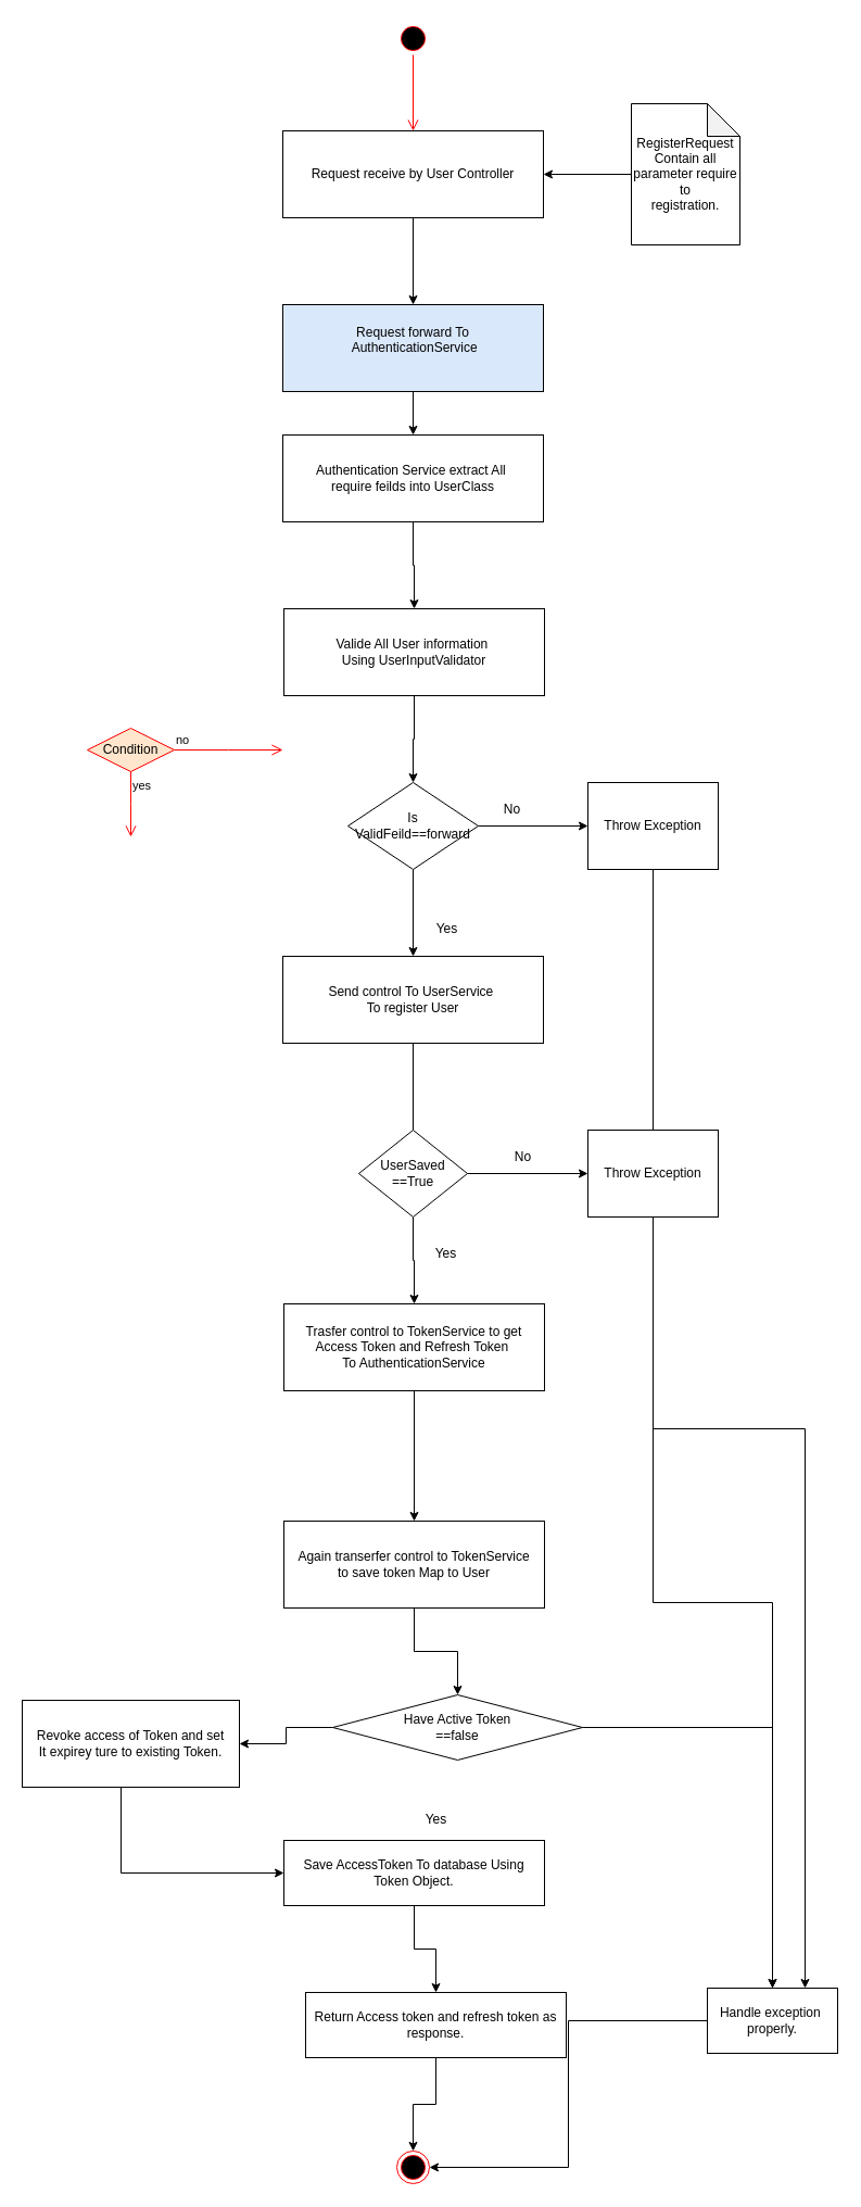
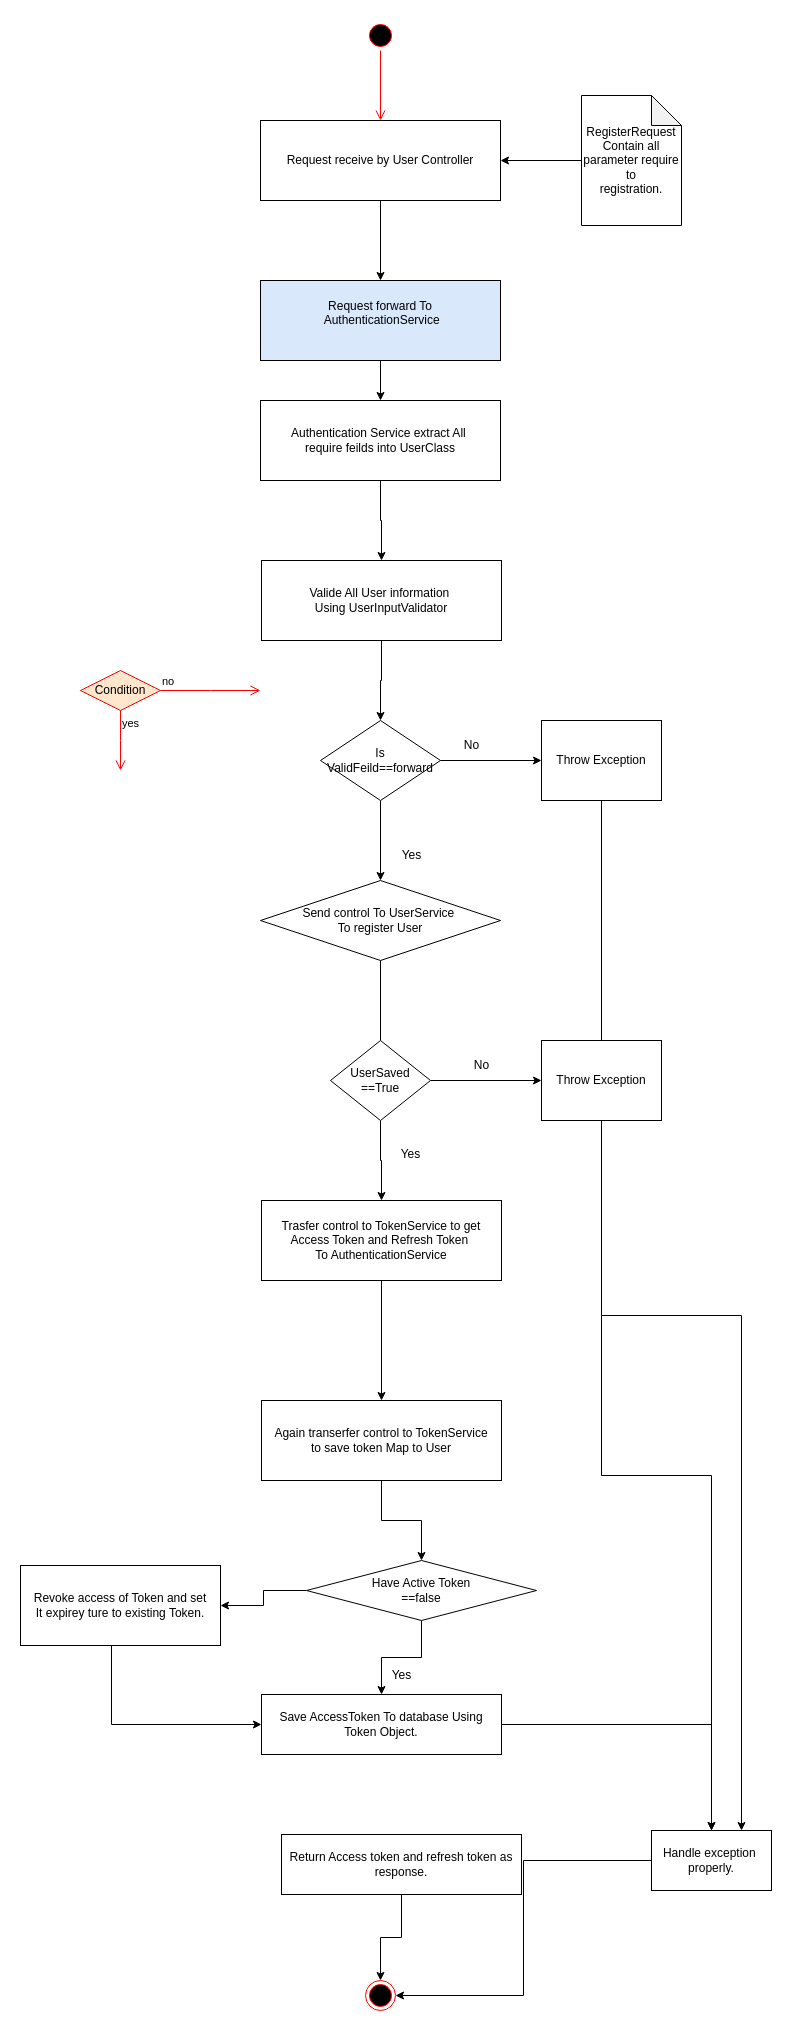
- <mxCell id="24" value="Send control To UserService&amp;nbsp;&lt;div&gt;To register User&lt;/div&gt;" style="whiteSpace=wrap;html=1;dashed=0;" vertex="1" parent="1"><mxGeometry x="260" y="880" width="240" height="80" as="geometry" /></mxCell>
+ <mxCell id="24" value="Send control To UserService&amp;nbsp;&lt;div&gt;To register User&lt;/div&gt;" style="rhombus;whiteSpace=wrap;html=1;dashed=0;" vertex="1" parent="1"><mxGeometry x="260" y="880" width="240" height="80" as="geometry" /></mxCell>
- <mxCell id="39" style="edgeStyle=orthogonalEdgeStyle;rounded=0;orthogonalLoop=1;jettySize=auto;html=1;" edge="1" parent="1" source="41" target="49"><mxGeometry relative="1" as="geometry" /></mxCell>
+ <mxCell id="39" style="edgeStyle=orthogonalEdgeStyle;rounded=0;orthogonalLoop=1;jettySize=auto;html=1;entryX=0.5;entryY=0;entryDx=0;entryDy=0;" edge="1" parent="1" source="41" target="38"><mxGeometry relative="1" as="geometry" /></mxCell>
- <mxCell id="37" value="" style="edgeStyle=orthogonalEdgeStyle;rounded=0;orthogonalLoop=1;jettySize=auto;html=1;" edge="1" parent="1" source="38" target="46"><mxGeometry relative="1" as="geometry" /></mxCell>
+ <mxCell id="37" value="" style="edgeStyle=orthogonalEdgeStyle;rounded=0;orthogonalLoop=1;jettySize=auto;html=1;" edge="1" parent="1" source="38" target="49"><mxGeometry relative="1" as="geometry" /></mxCell>
